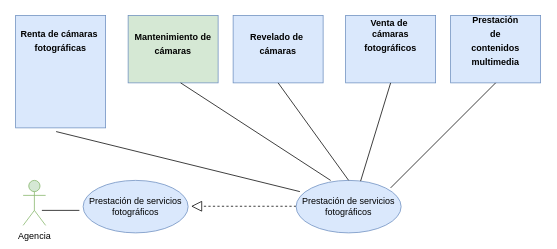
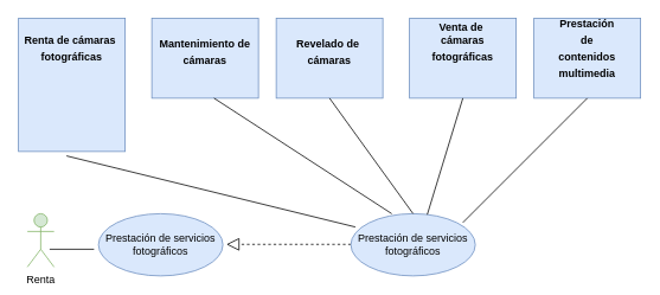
- <mxCell id="9" value="&lt;p style=&quot;margin: 4px 0px 0px; text-align: center;&quot;&gt;&lt;b&gt;Venta de&amp;nbsp;&lt;/b&gt;&lt;/p&gt;&lt;div style=&quot;text-align: center;&quot;&gt;&lt;span style=&quot;background-color: initial;&quot;&gt;&lt;b&gt;cámaras&lt;/b&gt;&lt;/span&gt;&lt;/div&gt;&lt;p style=&quot;margin: 4px 0px 0px; text-align: center;&quot;&gt;&lt;b&gt;fotográficos&lt;/b&gt;&lt;br&gt;&lt;/p&gt;&lt;p style=&quot;margin: 4px 0px 0px; text-align: center;&quot;&gt;&lt;b&gt;&lt;br&gt;&lt;/b&gt;&lt;/p&gt;" style="verticalAlign=top;align=left;overflow=fill;fontSize=12;fontFamily=Helvetica;html=1;fillColor=#dae8fc;strokeColor=#6c8ebf;" vertex="1" parent="1"><mxGeometry x="460" y="20" width="120" height="90" as="geometry" /></mxCell>
+ <mxCell id="9" value="&lt;p style=&quot;margin: 4px 0px 0px; text-align: center;&quot;&gt;&lt;b&gt;Venta de&amp;nbsp;&lt;/b&gt;&lt;/p&gt;&lt;div style=&quot;text-align: center;&quot;&gt;&lt;span style=&quot;background-color: initial;&quot;&gt;&lt;b&gt;cámaras&lt;/b&gt;&lt;/span&gt;&lt;/div&gt;&lt;p style=&quot;margin: 4px 0px 0px; text-align: center;&quot;&gt;&lt;b&gt;fotográficas&lt;/b&gt;&lt;br&gt;&lt;/p&gt;&lt;p style=&quot;margin: 4px 0px 0px; text-align: center;&quot;&gt;&lt;b&gt;&lt;br&gt;&lt;/b&gt;&lt;/p&gt;" style="verticalAlign=top;align=left;overflow=fill;fontSize=12;fontFamily=Helvetica;html=1;fillColor=#dae8fc;strokeColor=#6c8ebf;" vertex="1" parent="1"><mxGeometry x="460" y="20" width="120" height="90" as="geometry" /></mxCell>
- <mxCell id="7" value="&lt;p style=&quot;margin: 4px 0px 0px; text-align: center;&quot;&gt;&lt;b style=&quot;background-color: initial;&quot;&gt;&lt;br&gt;&lt;/b&gt;&lt;/p&gt;&lt;p style=&quot;margin: 4px 0px 0px; text-align: center;&quot;&gt;&lt;b style=&quot;background-color: initial;&quot;&gt;Mantenimiento de&lt;/b&gt;&lt;/p&gt;&lt;p style=&quot;margin: 4px 0px 0px; text-align: center;&quot;&gt;&lt;b&gt;cámaras&lt;/b&gt;&lt;br&gt;&lt;/p&gt;&lt;div&gt;&lt;b&gt;&lt;br&gt;&lt;/b&gt;&lt;/div&gt;" style="verticalAlign=top;align=left;overflow=fill;fontSize=12;fontFamily=Helvetica;html=1;fillColor=#d5e8d4;strokeColor=#6c8ebf;" vertex="1" parent="1"><mxGeometry x="170" y="20" width="120" height="90" as="geometry" /></mxCell>
+ <mxCell id="7" value="&lt;p style=&quot;margin: 4px 0px 0px; text-align: center;&quot;&gt;&lt;b style=&quot;background-color: initial;&quot;&gt;&lt;br&gt;&lt;/b&gt;&lt;/p&gt;&lt;p style=&quot;margin: 4px 0px 0px; text-align: center;&quot;&gt;&lt;b style=&quot;background-color: initial;&quot;&gt;Mantenimiento de&lt;/b&gt;&lt;/p&gt;&lt;p style=&quot;margin: 4px 0px 0px; text-align: center;&quot;&gt;&lt;b&gt;cámaras&lt;/b&gt;&lt;br&gt;&lt;/p&gt;&lt;div&gt;&lt;b&gt;&lt;br&gt;&lt;/b&gt;&lt;/div&gt;" style="verticalAlign=top;align=left;overflow=fill;fontSize=12;fontFamily=Helvetica;html=1;fillColor=#dae8fc;strokeColor=#6c8ebf;" vertex="1" parent="1"><mxGeometry x="170" y="20" width="120" height="90" as="geometry" /></mxCell>
- <mxCell id="2" value="Agencia&lt;br&gt;" style="shape=umlActor;verticalLabelPosition=bottom;verticalAlign=top;html=1;fillColor=#d5e8d4;strokeColor=#82b366;" vertex="1" parent="1"><mxGeometry x="30" y="240" width="30" height="60" as="geometry" /></mxCell>
+ <mxCell id="2" value="Renta&lt;br&gt;" style="shape=umlActor;verticalLabelPosition=bottom;verticalAlign=top;html=1;fillColor=#d5e8d4;strokeColor=#82b366;" vertex="1" parent="1"><mxGeometry x="30" y="240" width="30" height="60" as="geometry" /></mxCell>
